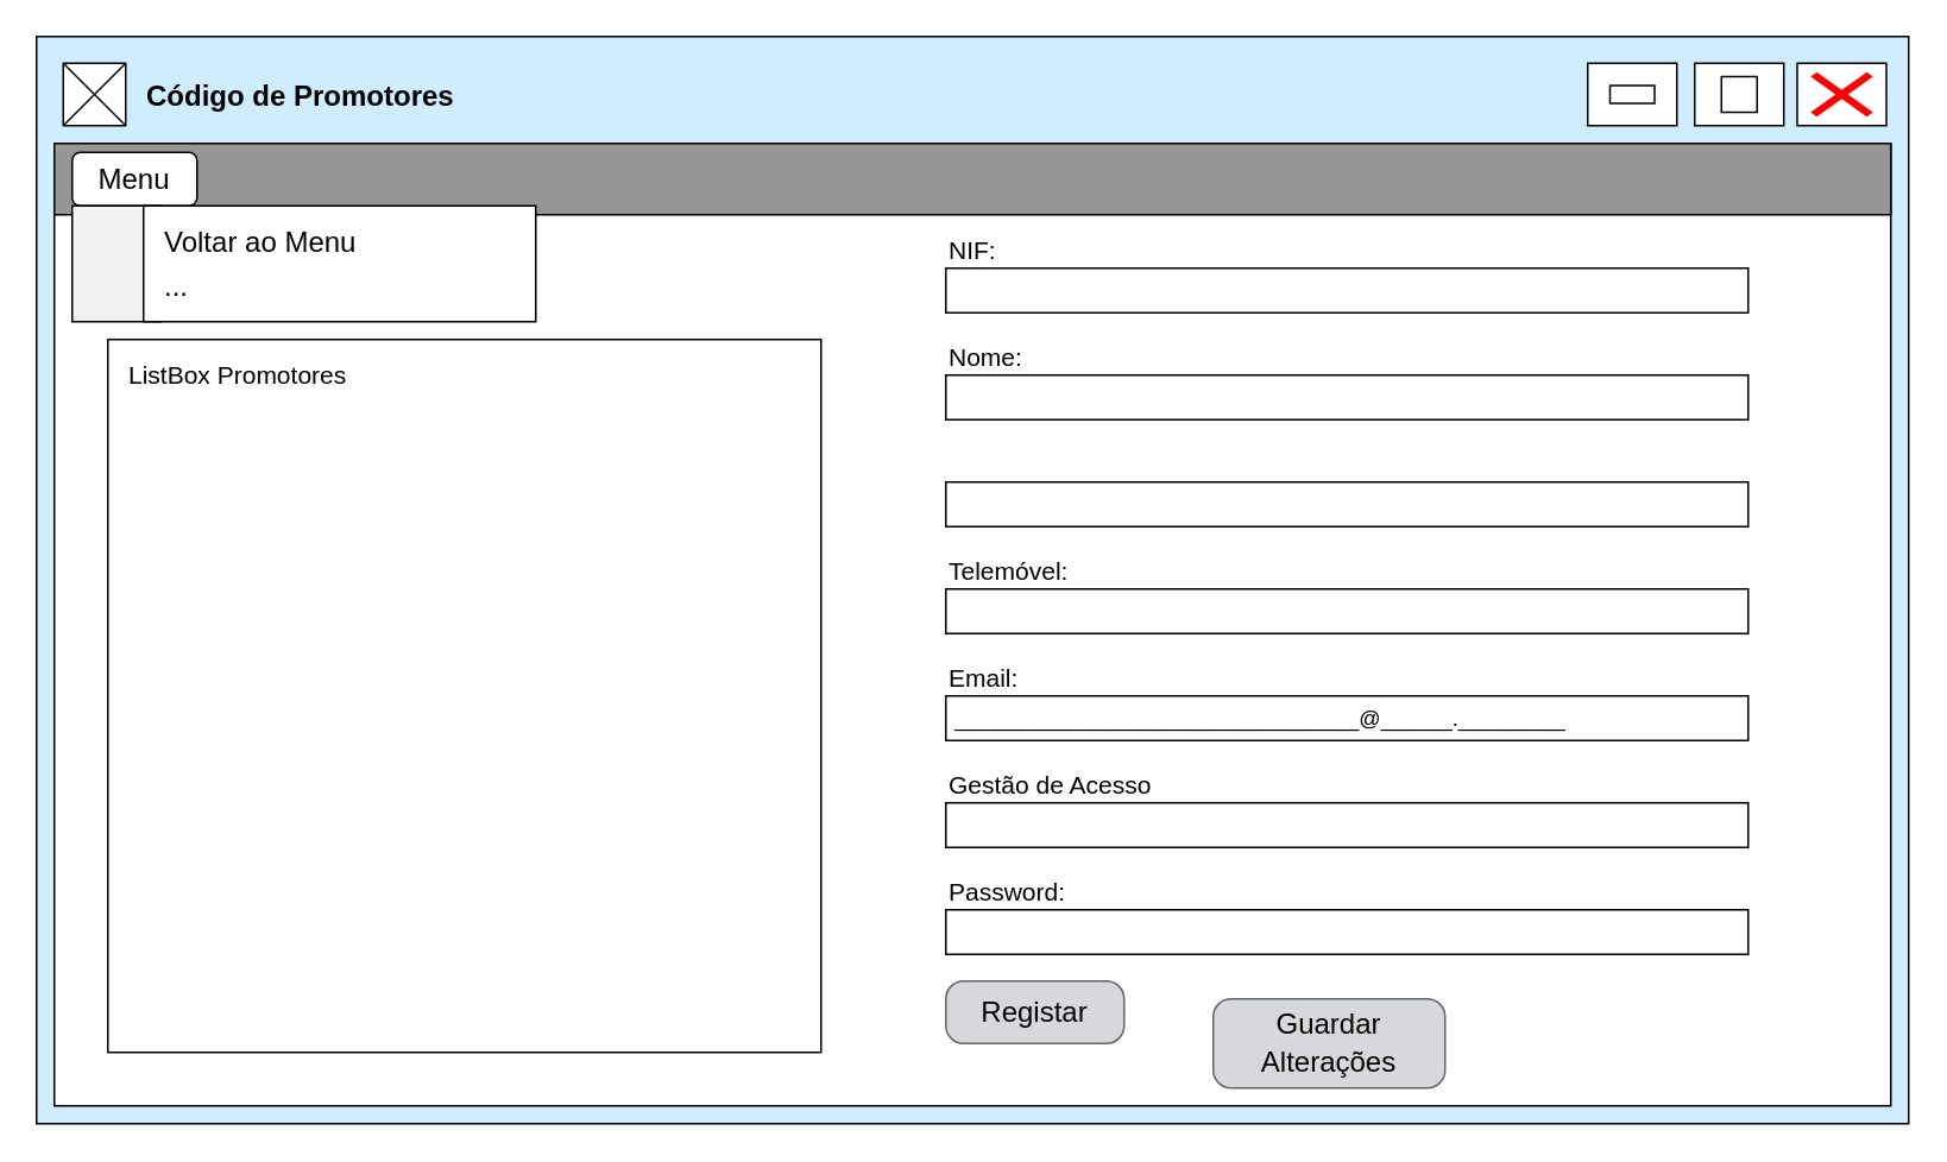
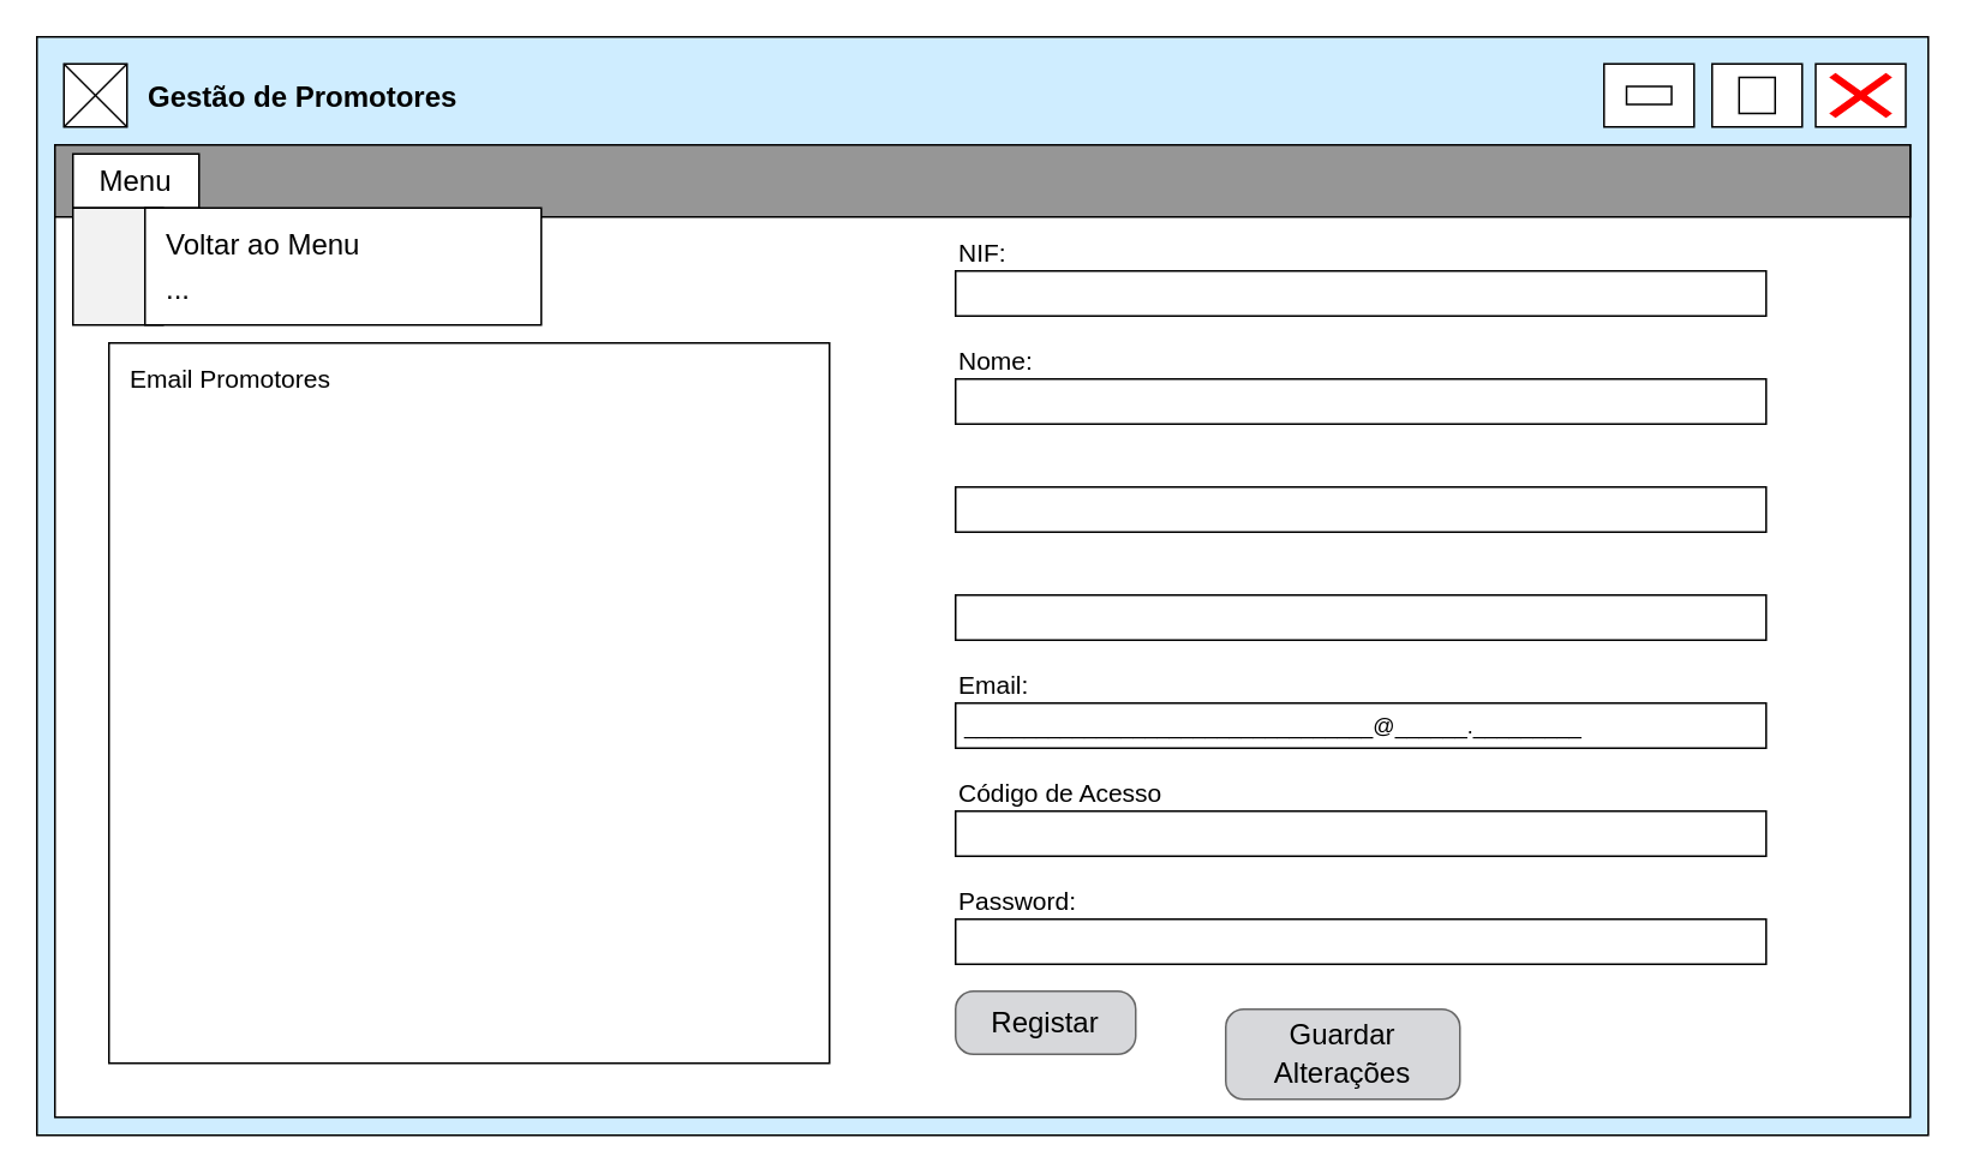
- <mxCell id="11" value="&lt;font size=&quot;1&quot;&gt;&lt;b style=&quot;font-size: 16px&quot;&gt;Código de Promotores&lt;/b&gt;&lt;/font&gt;" style="text;html=1;strokeColor=none;fillColor=none;align=left;verticalAlign=middle;whiteSpace=wrap;rounded=0;" parent="1" vertex="1"><mxGeometry x="80" y="42.5" width="320" height="20" as="geometry" /></mxCell>
+ <mxCell id="11" value="&lt;font size=&quot;1&quot;&gt;&lt;b style=&quot;font-size: 16px&quot;&gt;Gestão de Promotores&lt;/b&gt;&lt;/font&gt;" style="text;html=1;strokeColor=none;fillColor=none;align=left;verticalAlign=middle;whiteSpace=wrap;rounded=0;" parent="1" vertex="1"><mxGeometry x="80" y="42.5" width="320" height="20" as="geometry" /></mxCell>
- <mxCell id="17" value="&lt;font style=&quot;font-size: 16px&quot;&gt;Menu&lt;/font&gt;" style="whiteSpace=wrap;html=1;fillColor=#FFFFFF;gradientColor=none;rounded=1;" parent="1" vertex="1"><mxGeometry x="40" y="85" width="70" height="30" as="geometry" /></mxCell>
+ <mxCell id="17" value="&lt;font style=&quot;font-size: 16px&quot;&gt;Menu&lt;/font&gt;" style="rounded=0;whiteSpace=wrap;html=1;fillColor=#FFFFFF;gradientColor=none;" parent="1" vertex="1"><mxGeometry x="40" y="85" width="70" height="30" as="geometry" /></mxCell>
- <mxCell id="23" value="&lt;font style=&quot;font-size: 14px&quot;&gt;ListBox Promotores&lt;/font&gt;" style="text;html=1;strokeColor=none;fillColor=none;align=left;verticalAlign=middle;whiteSpace=wrap;rounded=0;" parent="1" vertex="1"><mxGeometry x="70" y="200" width="140" height="20" as="geometry" /></mxCell>
+ <mxCell id="23" value="&lt;font style=&quot;font-size: 14px&quot;&gt;Email Promotores&lt;/font&gt;" style="text;html=1;strokeColor=none;fillColor=none;align=left;verticalAlign=middle;whiteSpace=wrap;rounded=0;" parent="1" vertex="1"><mxGeometry x="70" y="200" width="140" height="20" as="geometry" /></mxCell>
- <mxCell id="31" value="&lt;span style=&quot;font-size: 14px&quot;&gt;Telemóvel:&lt;/span&gt;" style="text;html=1;strokeColor=none;fillColor=none;align=left;verticalAlign=middle;whiteSpace=wrap;rounded=0;" vertex="1" parent="1"><mxGeometry x="530" y="310" width="70" height="20" as="geometry" /></mxCell>
- <mxCell id="35" value="&lt;span style=&quot;font-size: 14px&quot;&gt;Gestão de Acesso&lt;/span&gt;" style="text;html=1;strokeColor=none;fillColor=none;align=left;verticalAlign=middle;whiteSpace=wrap;rounded=0;" vertex="1" parent="1"><mxGeometry x="530" y="430" width="120" height="20" as="geometry" /></mxCell>
+ <mxCell id="35" value="&lt;span style=&quot;font-size: 14px&quot;&gt;Código de Acesso&lt;/span&gt;" style="text;html=1;strokeColor=none;fillColor=none;align=left;verticalAlign=middle;whiteSpace=wrap;rounded=0;" vertex="1" parent="1"><mxGeometry x="530" y="430" width="120" height="20" as="geometry" /></mxCell>
